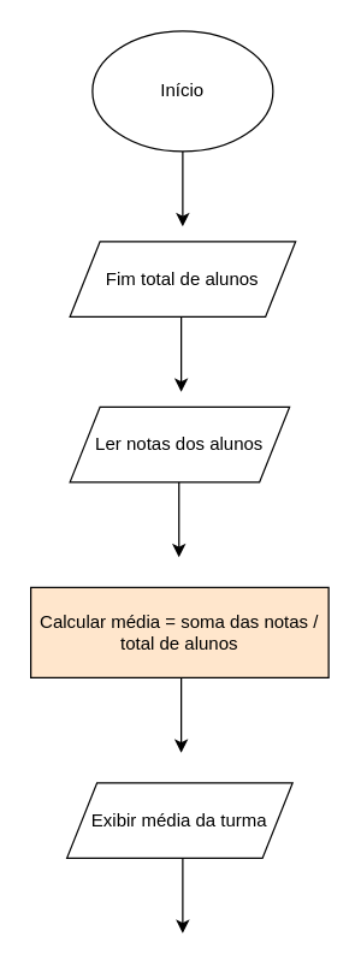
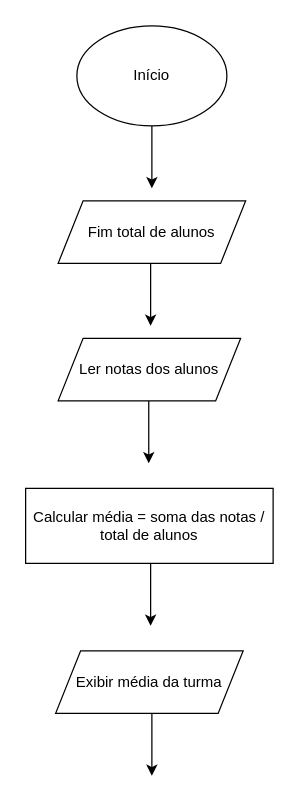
- <mxCell id="8" value="Calcular média = soma das notas / total de alunos" style="rounded=0;whiteSpace=wrap;html=1;fillColor=#ffe6cc;" vertex="1" parent="1"><mxGeometry x="20" y="390" width="198" height="60" as="geometry" /></mxCell>
+ <mxCell id="8" value="Calcular média = soma das notas / total de alunos" style="rounded=0;whiteSpace=wrap;html=1;" vertex="1" parent="1"><mxGeometry x="20" y="390" width="198" height="60" as="geometry" /></mxCell>
